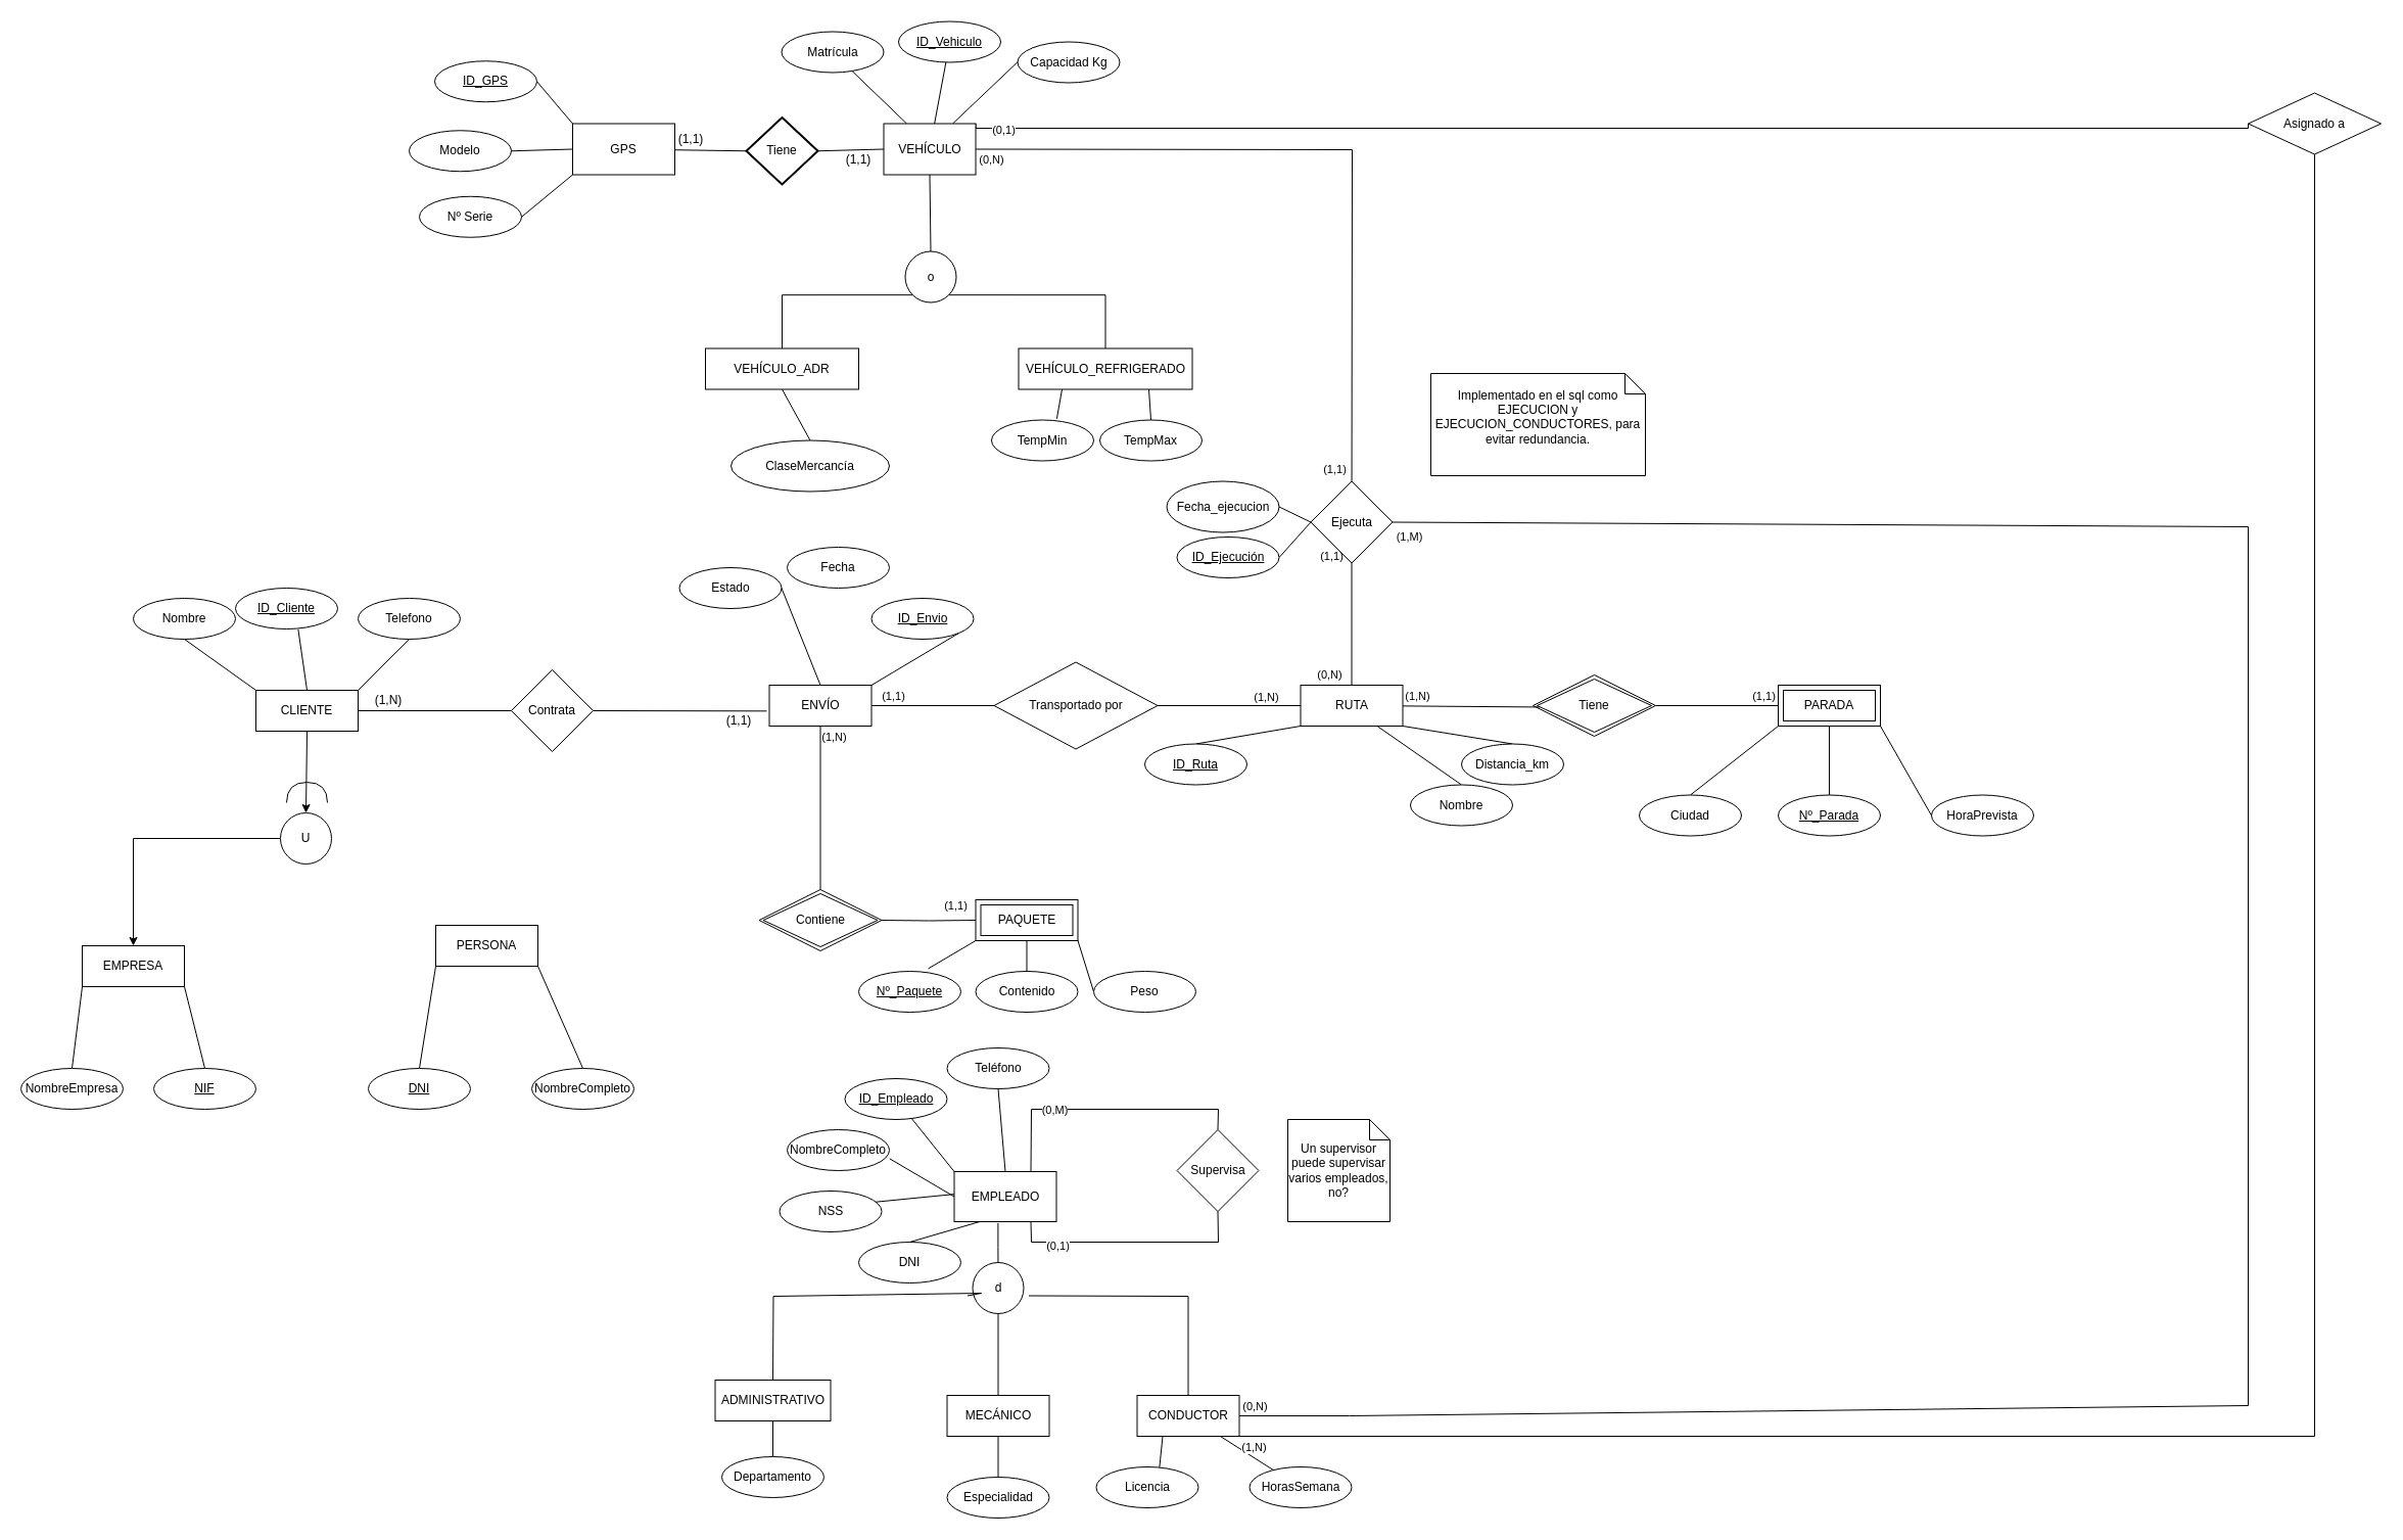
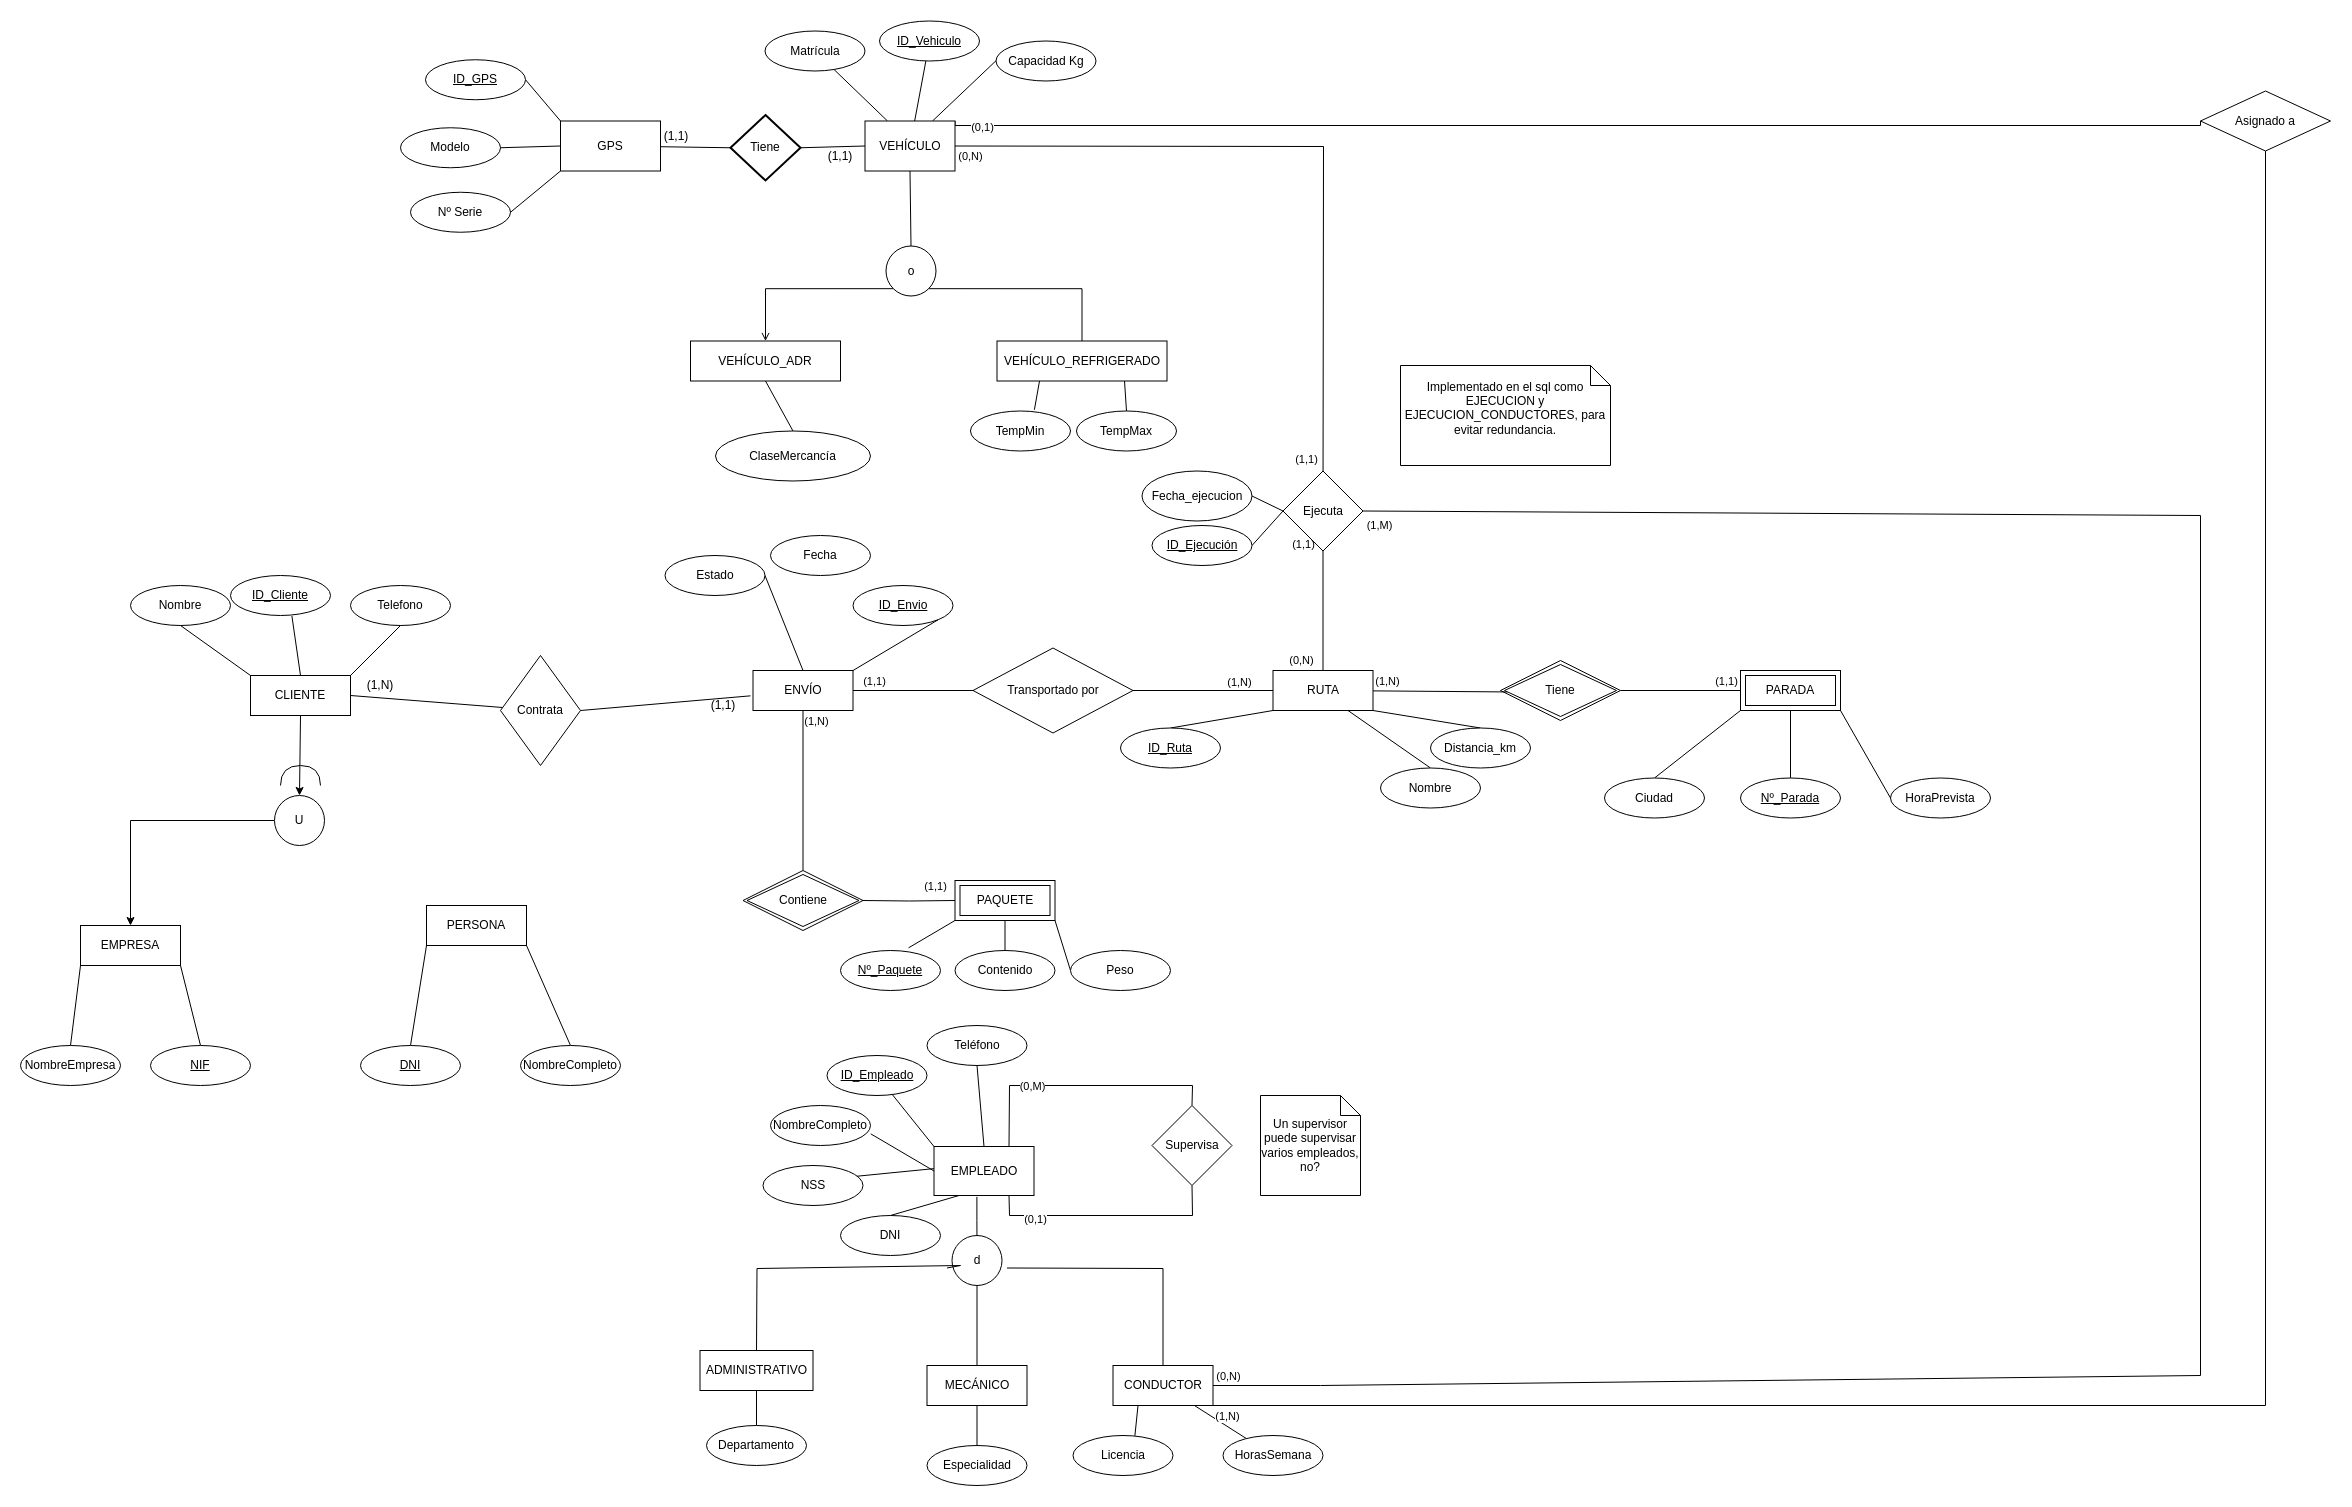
- <mxCell id="108" style="edgeStyle=orthogonalEdgeStyle;rounded=0;orthogonalLoop=1;jettySize=auto;html=1;exitX=0;exitY=1;exitDx=0;exitDy=0;entryX=0.5;entryY=0;entryDx=0;entryDy=0;endArrow=none;endFill=0;" parent="1" source="110" target="60" edge="1"><mxGeometry relative="1" as="geometry" /></mxCell>
+ <mxCell id="108" style="edgeStyle=orthogonalEdgeStyle;rounded=0;orthogonalLoop=1;jettySize=auto;html=1;exitX=0;exitY=1;exitDx=0;exitDy=0;entryX=0.5;entryY=0;entryDx=0;entryDy=0;endArrow=open;endFill=0;" parent="1" source="110" target="60" edge="1"><mxGeometry relative="1" as="geometry" /></mxCell>
- <mxCell id="135" value="Contrata" style="rhombus;whiteSpace=wrap;html=1;" parent="1" vertex="1"><mxGeometry x="500" y="655" width="80" height="80" as="geometry" /></mxCell>
+ <mxCell id="135" value="Contrata" style="rhombus;whiteSpace=wrap;html=1;" parent="1" vertex="1"><mxGeometry x="500" y="655" width="80" height="110" as="geometry" /></mxCell>
